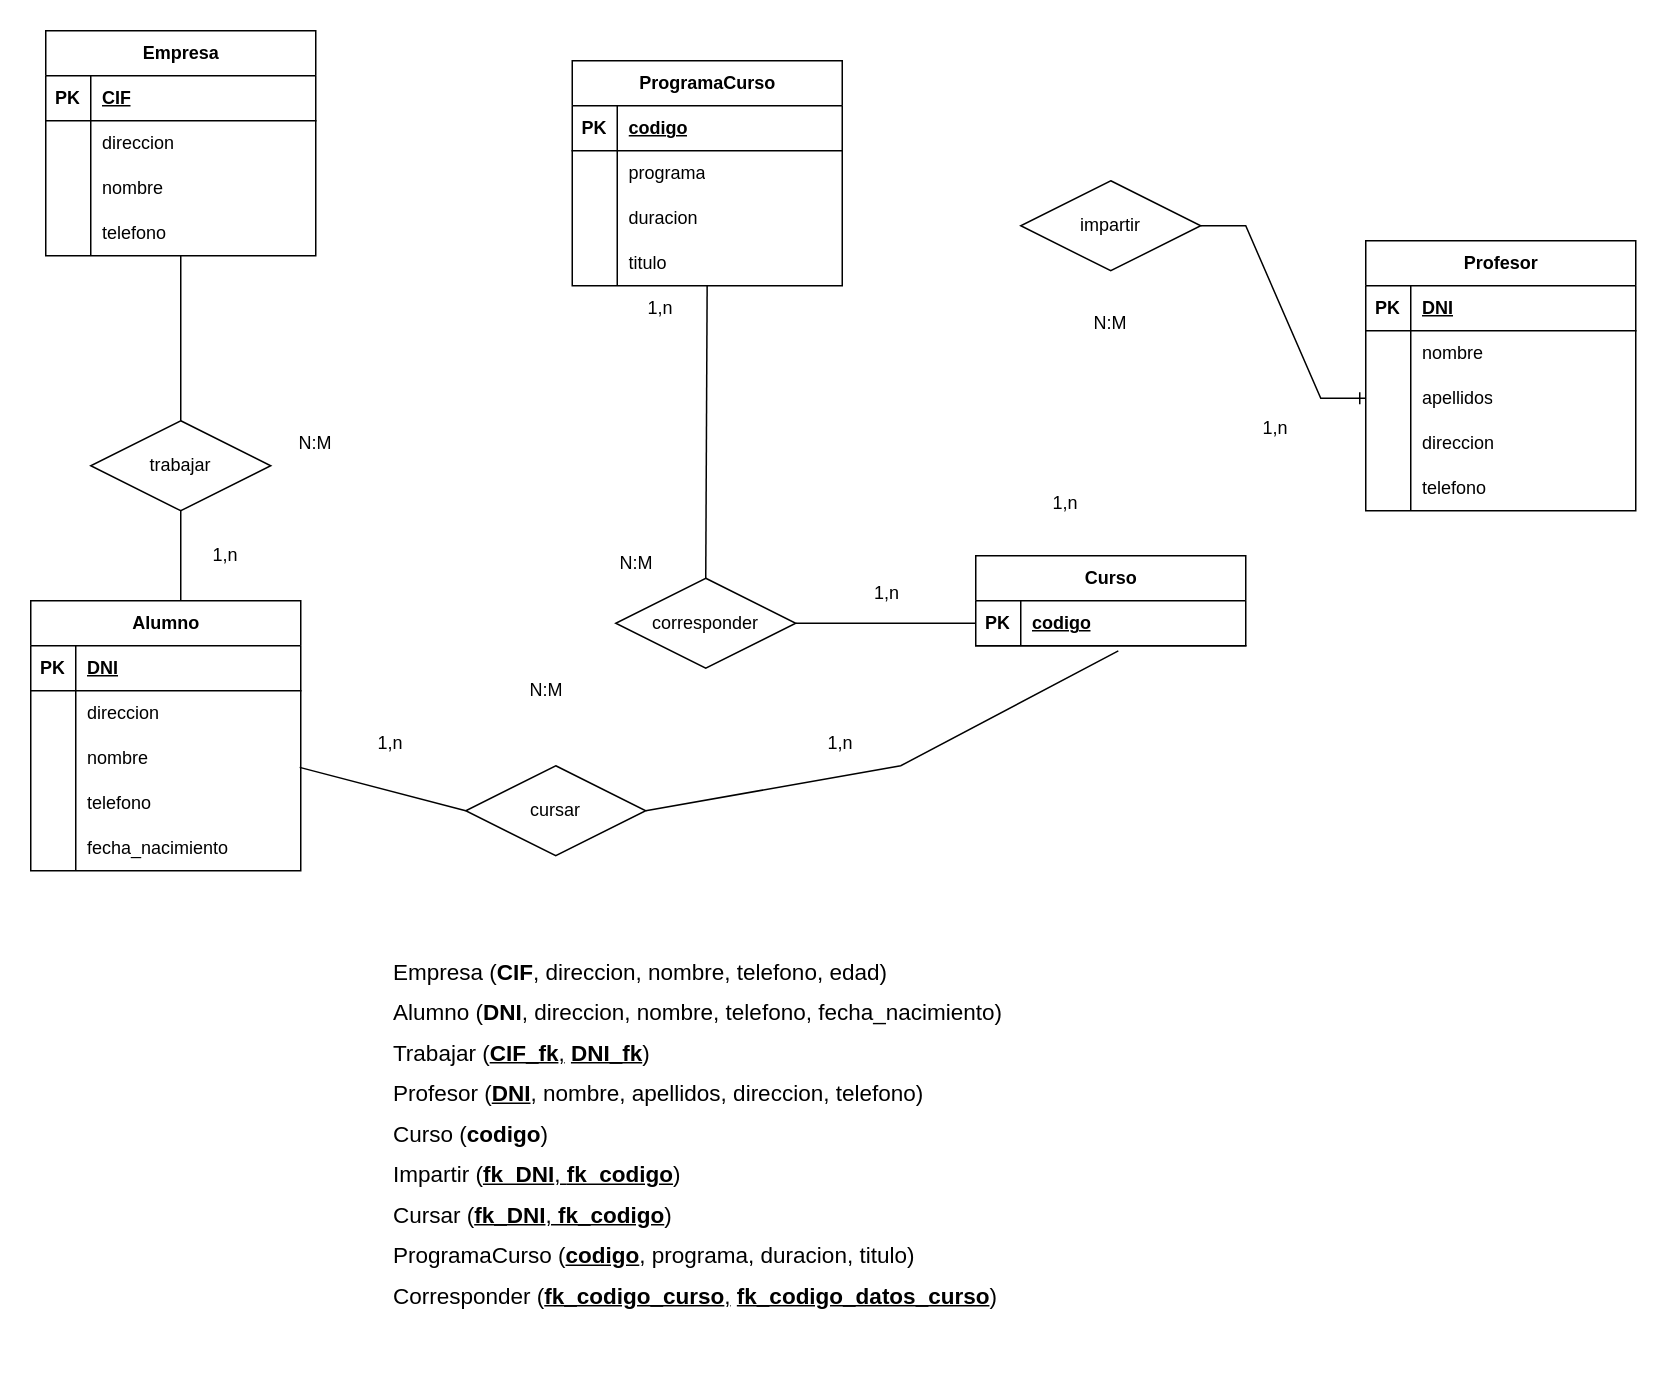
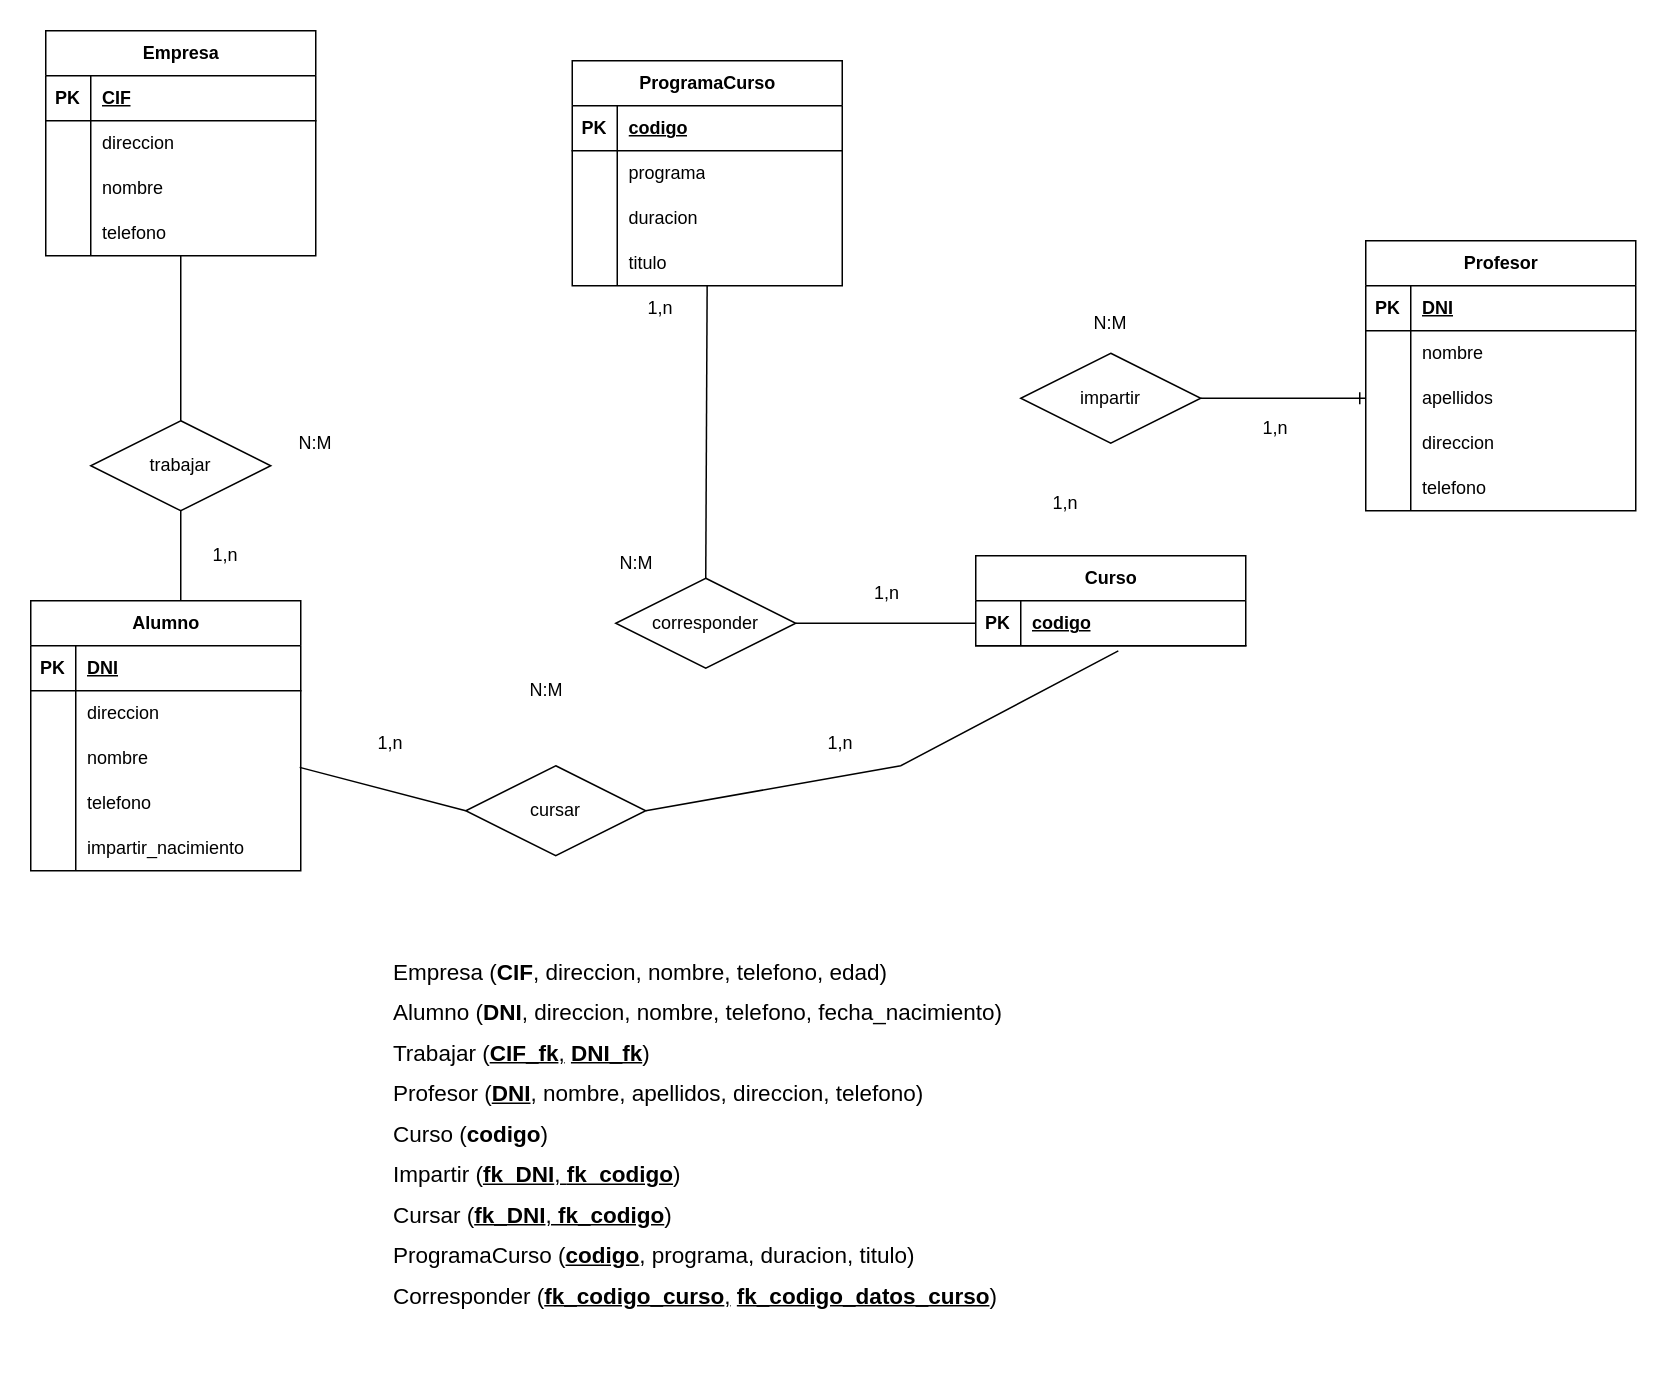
- <mxCell id="18" value="impartir" style="shape=rhombus;perimeter=rhombusPerimeter;whiteSpace=wrap;html=1;align=center;" parent="1" vertex="1"><mxGeometry x="680" y="120" width="120" height="60" as="geometry" /></mxCell>
+ <mxCell id="18" value="impartir" style="shape=rhombus;perimeter=rhombusPerimeter;whiteSpace=wrap;html=1;align=center;" parent="1" vertex="1"><mxGeometry x="680" y="235" width="120" height="60" as="geometry" /></mxCell>
- <mxCell id="52" value="fecha_nacimiento" style="shape=partialRectangle;connectable=0;fillColor=none;top=0;left=0;bottom=0;right=0;align=left;spacingLeft=6;overflow=hidden;whiteSpace=wrap;html=1;" parent="50" vertex="1"><mxGeometry x="30" width="150" height="30" as="geometry"><mxRectangle width="150" height="30" as="alternateBounds" /></mxGeometry></mxCell>
+ <mxCell id="52" value="impartir_nacimiento" style="shape=partialRectangle;connectable=0;fillColor=none;top=0;left=0;bottom=0;right=0;align=left;spacingLeft=6;overflow=hidden;whiteSpace=wrap;html=1;" parent="50" vertex="1"><mxGeometry x="30" width="150" height="30" as="geometry"><mxRectangle width="150" height="30" as="alternateBounds" /></mxGeometry></mxCell>
